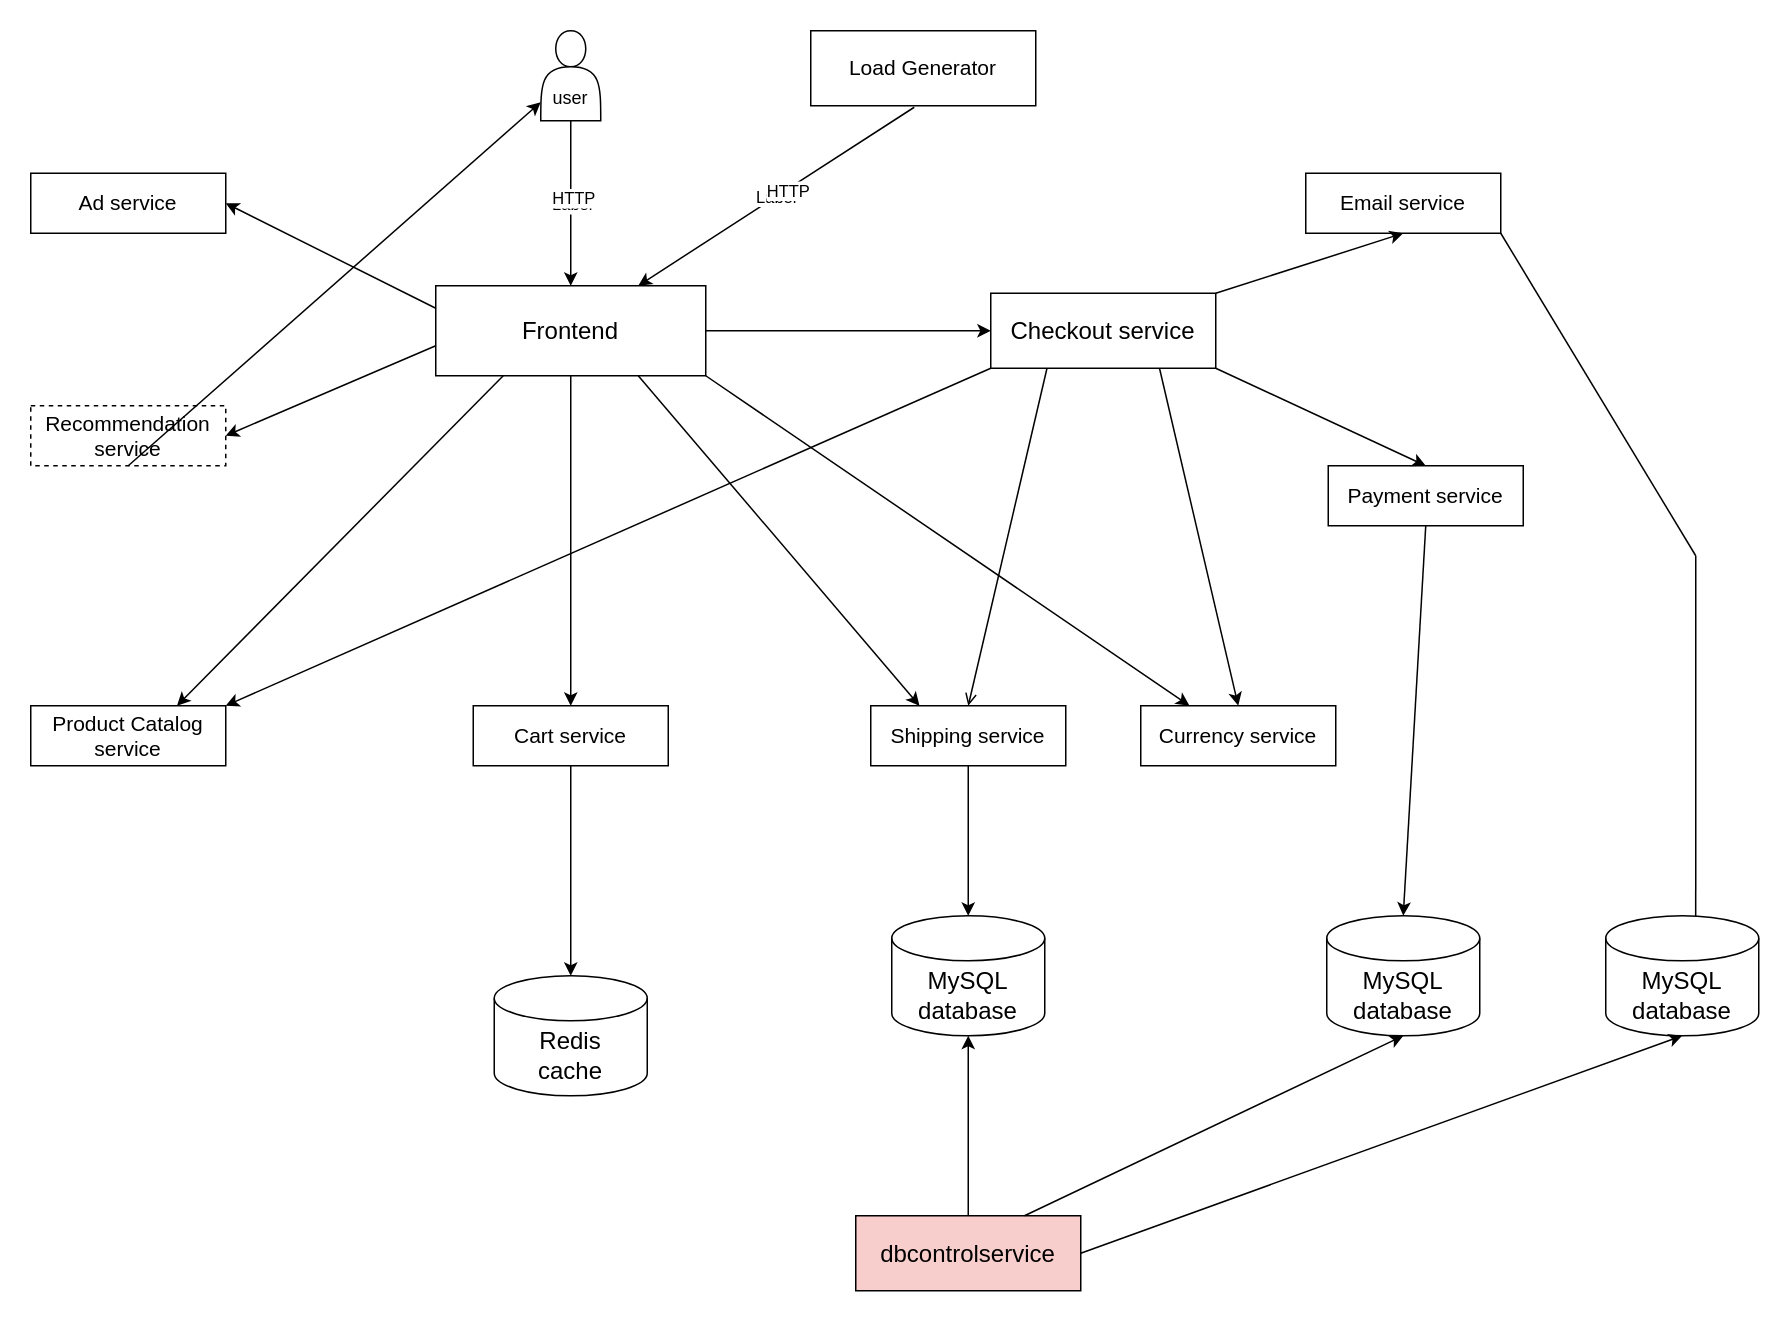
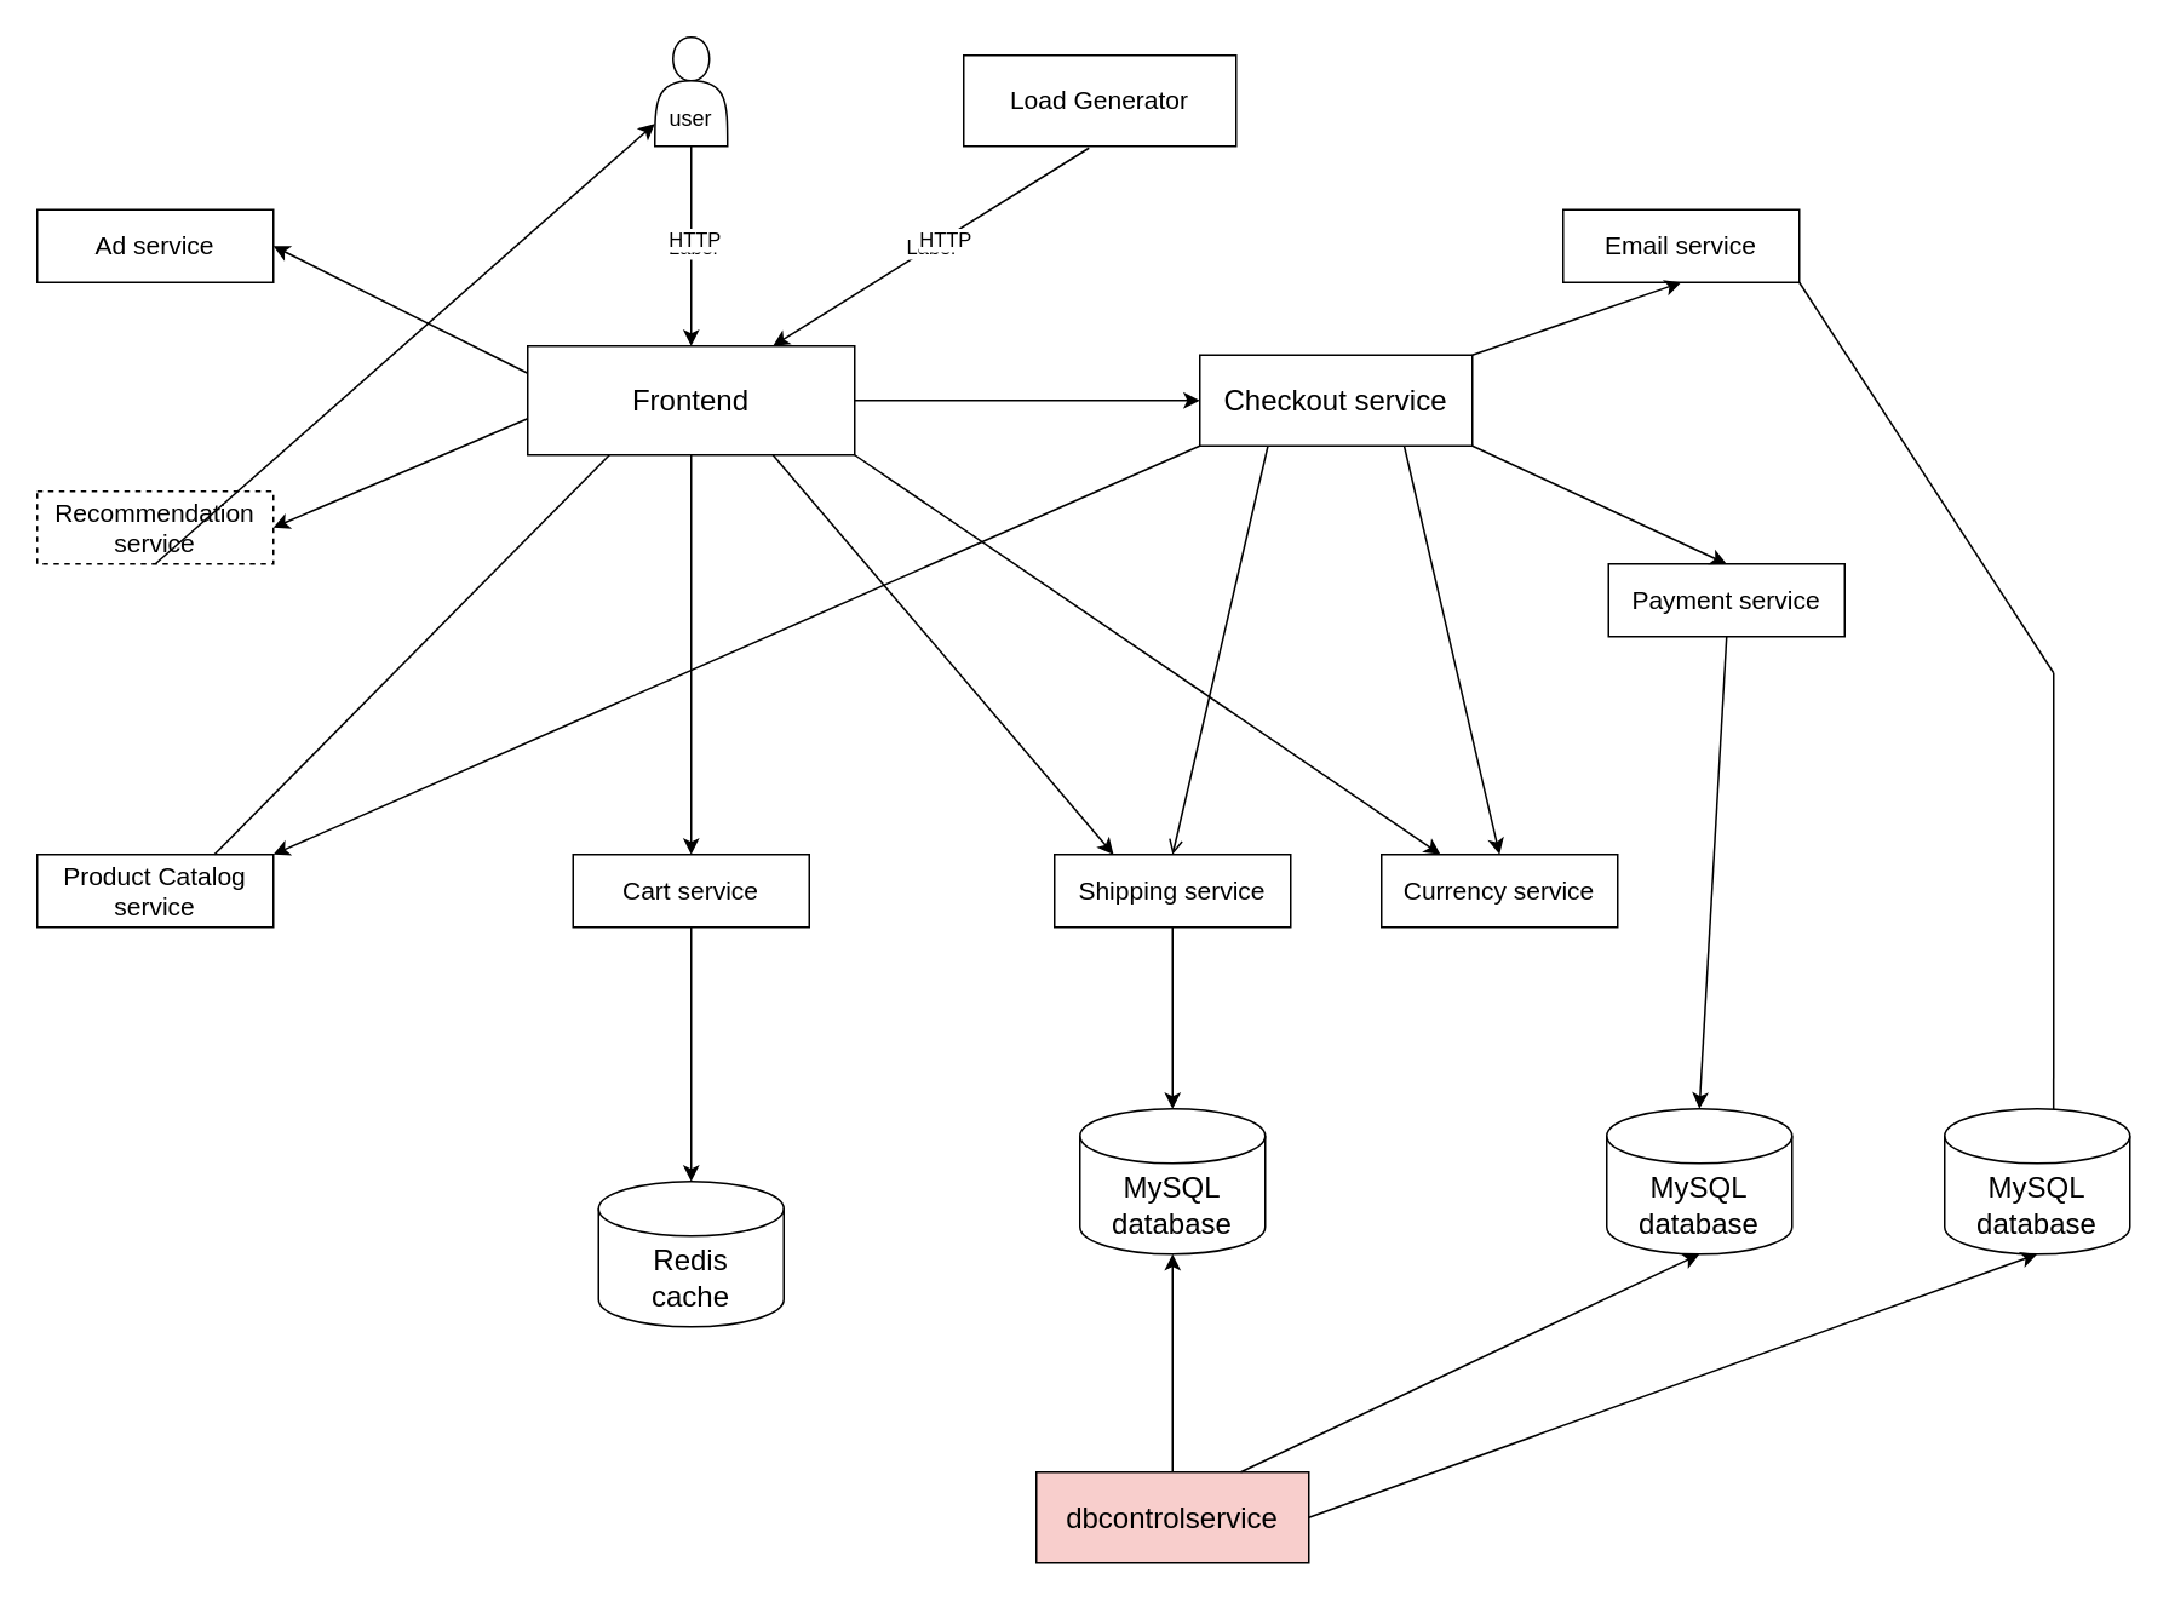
- <mxCell id="5" value="&lt;font style=&quot;font-size: 14px;&quot;&gt;Load Generator&lt;/font&gt;" style="rounded=0;whiteSpace=wrap;html=1;" parent="1" vertex="1"><mxGeometry x="540" y="20" width="150" height="50" as="geometry" /></mxCell>
+ <mxCell id="5" value="&lt;font style=&quot;font-size: 14px;&quot;&gt;Load Generator&lt;/font&gt;" style="rounded=0;whiteSpace=wrap;html=1;" parent="1" vertex="1"><mxGeometry x="530" y="30" width="150" height="50" as="geometry" /></mxCell>
- <mxCell id="13" value="&lt;font style=&quot;font-size: 14px;&quot;&gt;Email&lt;/font&gt;&lt;span style=&quot;background-color: initial; font-size: 14px;&quot;&gt;&amp;nbsp;service&lt;/span&gt;" style="rounded=0;whiteSpace=wrap;html=1;" parent="1" vertex="1"><mxGeometry x="870" y="115" width="130" height="40" as="geometry" /></mxCell>
+ <mxCell id="13" value="&lt;font style=&quot;font-size: 14px;&quot;&gt;Email&lt;/font&gt;&lt;span style=&quot;background-color: initial; font-size: 14px;&quot;&gt;&amp;nbsp;service&lt;/span&gt;" style="rounded=0;whiteSpace=wrap;html=1;" parent="1" vertex="1"><mxGeometry x="860" y="115" width="130" height="40" as="geometry" /></mxCell>
- <mxCell id="26" value="" style="endArrow=classic;html=1;rounded=0;entryX=0.75;entryY=0;entryDx=0;entryDy=0;exitX=0.25;exitY=1;exitDx=0;exitDy=0;" parent="1" source="3" target="25" edge="1"><mxGeometry width="50" height="50" relative="1" as="geometry"><mxPoint x="300" y="240" as="sourcePoint" /><mxPoint x="150" y="300" as="targetPoint" /></mxGeometry></mxCell>
+ <mxCell id="26" value="" style="endArrow=none;html=1;rounded=0;entryX=0.75;entryY=0;entryDx=0;entryDy=0;exitX=0.25;exitY=1;exitDx=0;exitDy=0;" parent="1" source="3" target="25" edge="1"><mxGeometry width="50" height="50" relative="1" as="geometry"><mxPoint x="300" y="240" as="sourcePoint" /><mxPoint x="150" y="300" as="targetPoint" /></mxGeometry></mxCell>
